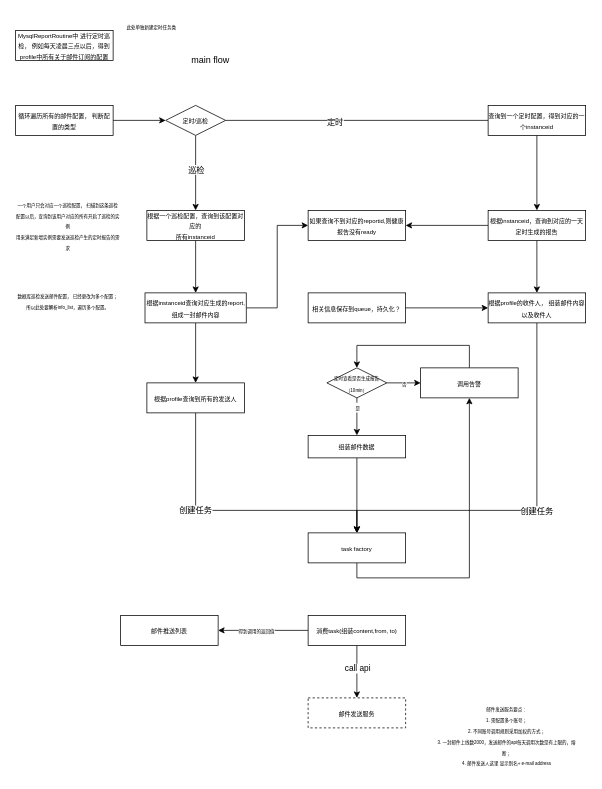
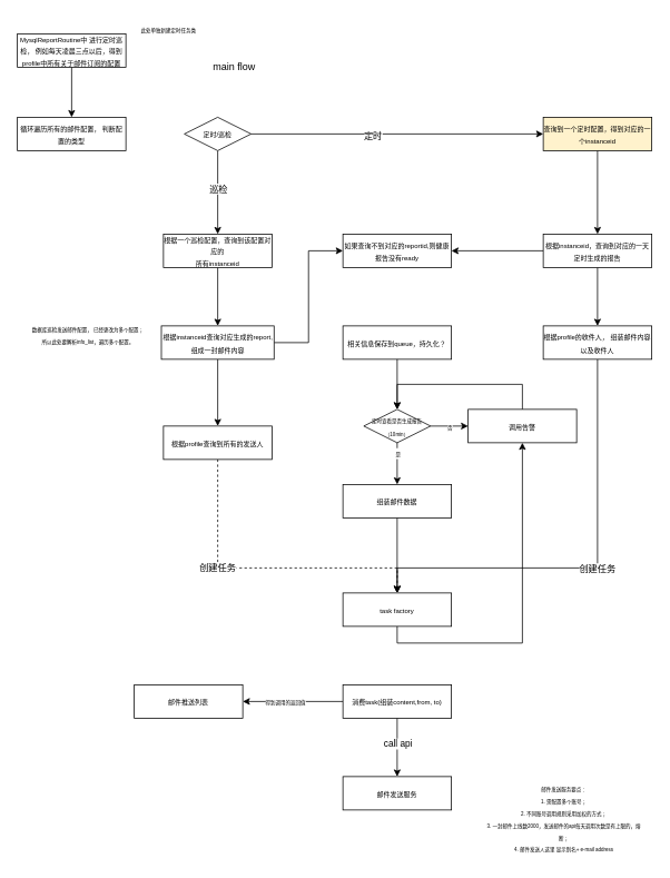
+ <mxCell id="2" style="edgeStyle=orthogonalEdgeStyle;rounded=0;orthogonalLoop=1;jettySize=auto;html=1;entryX=0.5;entryY=0;entryDx=0;entryDy=0;fillColor=#FFFFFF;" edge="1" parent="1" source="3" target="5"><mxGeometry relative="1" as="geometry"><mxPoint x="85" y="130" as="targetPoint" /></mxGeometry></mxCell>
- <mxCell id="4" style="edgeStyle=orthogonalEdgeStyle;rounded=0;orthogonalLoop=1;jettySize=auto;html=1;exitX=1;exitY=0.5;exitDx=0;exitDy=0;entryX=0;entryY=0.5;entryDx=0;entryDy=0;fillColor=#FFFFFF;" edge="1" parent="1" source="5" target="10"><mxGeometry relative="1" as="geometry" /></mxCell>
- <mxCell id="8" style="edgeStyle=orthogonalEdgeStyle;rounded=0;orthogonalLoop=1;jettySize=auto;html=1;exitX=1;exitY=0.5;exitDx=0;exitDy=0;entryX=0;entryY=0.5;entryDx=0;entryDy=0;fillColor=#FFFFFF;endArrow=none;" edge="1" parent="1" source="10" target="23"><mxGeometry relative="1" as="geometry" /></mxCell>
+ <mxCell id="8" style="edgeStyle=orthogonalEdgeStyle;rounded=0;orthogonalLoop=1;jettySize=auto;html=1;exitX=1;exitY=0.5;exitDx=0;exitDy=0;entryX=0;entryY=0.5;entryDx=0;entryDy=0;fillColor=#FFFFFF;" edge="1" parent="1" source="10" target="23"><mxGeometry relative="1" as="geometry" /></mxCell>
- <mxCell id="23" value="&lt;span style=&quot;font-size: 8px&quot;&gt;查询到一个定时配置，得到对应的一个instanceid&lt;/span&gt;" style="rounded=0;whiteSpace=wrap;html=1;fillColor=#FFFFFF;" vertex="1" parent="1"><mxGeometry x="650" y="140" width="130" height="40" as="geometry" /></mxCell>
+ <mxCell id="23" value="&lt;span style=&quot;font-size: 8px&quot;&gt;查询到一个定时配置，得到对应的一个instanceid&lt;/span&gt;" style="rounded=0;whiteSpace=wrap;html=1;fillColor=#fff2cc;" vertex="1" parent="1"><mxGeometry x="650" y="140" width="130" height="40" as="geometry" /></mxCell>
- <mxCell id="37" value="&lt;font style=&quot;font-size: 6px&quot;&gt;一个用户只会对应一个巡检配置， 扫描到这条巡检配置以后，查询到该用户对应的所有开启了巡检的实例&lt;br&gt;用来满足新增实例需要发送巡检产生的定时报告的需求&lt;br&gt;&lt;/font&gt;" style="text;html=1;strokeColor=none;fillColor=none;align=center;verticalAlign=middle;whiteSpace=wrap;rounded=0;" vertex="1" parent="1"><mxGeometry x="20" y="250" width="140" height="100" as="geometry" /></mxCell>
- <mxCell id="51" value="&lt;font style=&quot;font-size: 6px&quot;&gt;数据库巡检发送邮件配置， 已经更改为多个配置；所以此处要解析info_list，遍历多个配置。&lt;/font&gt;" style="text;html=1;strokeColor=none;fillColor=none;align=center;verticalAlign=middle;whiteSpace=wrap;rounded=0;" vertex="1" parent="1"><mxGeometry x="20" y="360" width="140" height="80" as="geometry" /></mxCell>
+ <mxCell id="51" value="&lt;font style=&quot;font-size: 6px&quot;&gt;数据库巡检发送邮件配置， 已经更改为多个配置；所以此处要解析info_list，遍历多个配置。&lt;/font&gt;" style="text;html=1;strokeColor=none;fillColor=none;align=center;verticalAlign=middle;whiteSpace=wrap;rounded=0;" vertex="1" parent="1"><mxGeometry x="35" y="360" width="140" height="80" as="geometry" /></mxCell>
- <mxCell id="46" style="edgeStyle=orthogonalEdgeStyle;rounded=0;orthogonalLoop=1;jettySize=auto;html=1;fillColor=#FFFFFF;" edge="1" parent="1" source="41" target="29"><mxGeometry relative="1" as="geometry"><mxPoint x="475" y="430" as="sourcePoint" /><mxPoint x="475" y="640" as="targetPoint" /></mxGeometry></mxCell>
+ <mxCell id="46" style="edgeStyle=orthogonalEdgeStyle;rounded=0;orthogonalLoop=1;jettySize=auto;html=1;entryX=0.5;entryY=0;entryDx=0;entryDy=0;fillColor=#FFFFFF;" edge="1" parent="1" source="41" target="45"><mxGeometry relative="1" as="geometry"><mxPoint x="475" y="430" as="sourcePoint" /><mxPoint x="475" y="640" as="targetPoint" /></mxGeometry></mxCell>
- <mxCell id="47" value="&lt;span style=&quot;font-size: 8px&quot;&gt;组装邮件数据&lt;/span&gt;" style="rounded=0;whiteSpace=wrap;html=1;fillColor=#FFFFFF;" vertex="1" parent="1"><mxGeometry x="410" y="580" width="130" height="30" as="geometry" /></mxCell>
+ <mxCell id="47" value="&lt;span style=&quot;font-size: 8px&quot;&gt;组装邮件数据&lt;/span&gt;" style="rounded=0;whiteSpace=wrap;html=1;fillColor=#FFFFFF;" vertex="1" parent="1"><mxGeometry x="410" y="580" width="130" height="40" as="geometry" /></mxCell>
- <mxCell id="16" style="edgeStyle=orthogonalEdgeStyle;rounded=0;orthogonalLoop=1;jettySize=auto;html=1;exitX=0.5;exitY=1;exitDx=0;exitDy=0;entryX=0.5;entryY=0;entryDx=0;entryDy=0;fillColor=#FFFFFF;" edge="1" parent="1" source="18" target="21"><mxGeometry relative="1" as="geometry"><Array as="points"><mxPoint x="260" y="680" /><mxPoint x="475" y="680" /></Array></mxGeometry></mxCell>
+ <mxCell id="16" style="edgeStyle=orthogonalEdgeStyle;rounded=0;orthogonalLoop=1;jettySize=auto;html=1;exitX=0.5;exitY=1;exitDx=0;exitDy=0;entryX=0.5;entryY=0;entryDx=0;entryDy=0;fillColor=#FFFFFF;dashed=1;" edge="1" parent="1" source="18" target="21"><mxGeometry relative="1" as="geometry"><Array as="points"><mxPoint x="260" y="680" /><mxPoint x="475" y="680" /></Array></mxGeometry></mxCell>
- <mxCell id="19" value="&lt;span style=&quot;font-size: 8px&quot;&gt;邮件发送服务&lt;/span&gt;" style="rounded=0;whiteSpace=wrap;html=1;fillColor=#FFFFFF;dashed=1;" vertex="1" parent="1"><mxGeometry x="410" y="930" width="130" height="40" as="geometry" /></mxCell>
+ <mxCell id="19" value="&lt;span style=&quot;font-size: 8px&quot;&gt;邮件发送服务&lt;/span&gt;" style="rounded=0;whiteSpace=wrap;html=1;fillColor=#FFFFFF;" vertex="1" parent="1"><mxGeometry x="410" y="930" width="130" height="40" as="geometry" /></mxCell>
